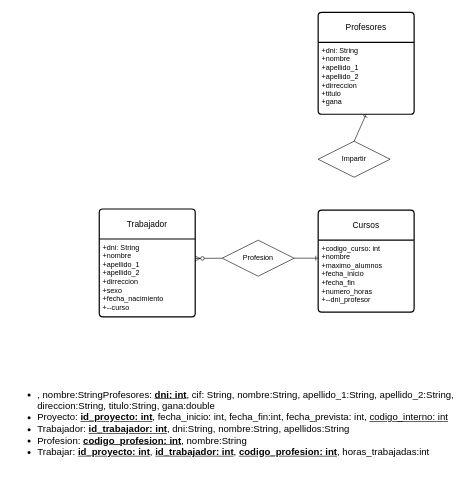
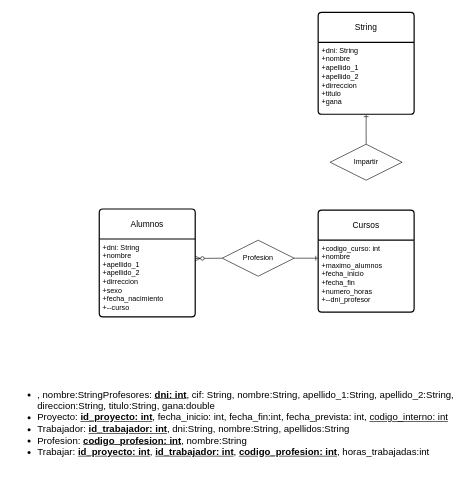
- <mxCell id="6" value="Profesores" style="swimlane;childLayout=stackLayout;horizontal=1;startSize=50;horizontalStack=0;rounded=1;fontSize=14;fontStyle=0;strokeWidth=2;resizeParent=0;resizeLast=1;shadow=0;dashed=0;align=center;arcSize=4;whiteSpace=wrap;html=1;" parent="1" vertex="1"><mxGeometry x="530" y="20" width="160" height="170" as="geometry" /></mxCell>
+ <mxCell id="6" value="String" style="swimlane;childLayout=stackLayout;horizontal=1;startSize=50;horizontalStack=0;rounded=1;fontSize=14;fontStyle=0;strokeWidth=2;resizeParent=0;resizeLast=1;shadow=0;dashed=0;align=center;arcSize=4;whiteSpace=wrap;html=1;" parent="1" vertex="1"><mxGeometry x="530" y="20" width="160" height="170" as="geometry" /></mxCell>
- <mxCell id="9" value="Impartir" style="shape=rhombus;perimeter=rhombusPerimeter;whiteSpace=wrap;html=1;align=center;" parent="1" vertex="1"><mxGeometry x="530" y="235" width="120" height="60" as="geometry" /></mxCell>
+ <mxCell id="9" value="Impartir" style="shape=rhombus;perimeter=rhombusPerimeter;whiteSpace=wrap;html=1;align=center;" parent="1" vertex="1"><mxGeometry x="550" y="240" width="120" height="60" as="geometry" /></mxCell>
- <mxCell id="2" value="Trabajador" style="swimlane;childLayout=stackLayout;horizontal=1;startSize=50;horizontalStack=0;rounded=1;fontSize=14;fontStyle=0;strokeWidth=2;resizeParent=0;resizeLast=1;shadow=0;dashed=0;align=center;arcSize=4;whiteSpace=wrap;html=1;" parent="1" vertex="1"><mxGeometry x="165" y="348" width="160" height="180" as="geometry" /></mxCell>
+ <mxCell id="2" value="Alumnos" style="swimlane;childLayout=stackLayout;horizontal=1;startSize=50;horizontalStack=0;rounded=1;fontSize=14;fontStyle=0;strokeWidth=2;resizeParent=0;resizeLast=1;shadow=0;dashed=0;align=center;arcSize=4;whiteSpace=wrap;html=1;" parent="1" vertex="1"><mxGeometry x="165" y="348" width="160" height="180" as="geometry" /></mxCell>
